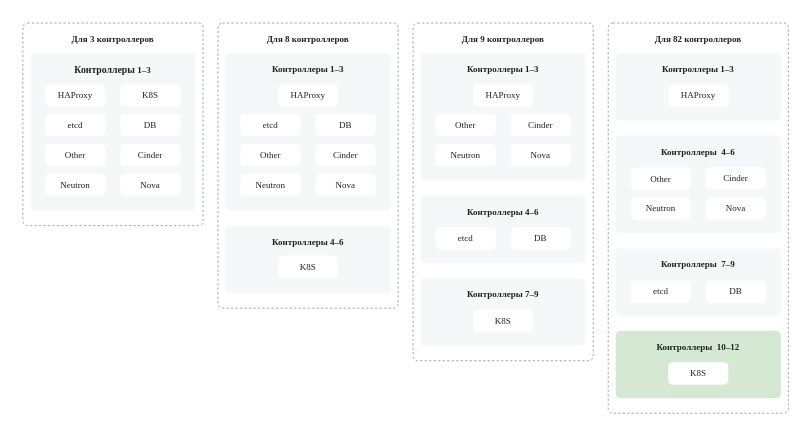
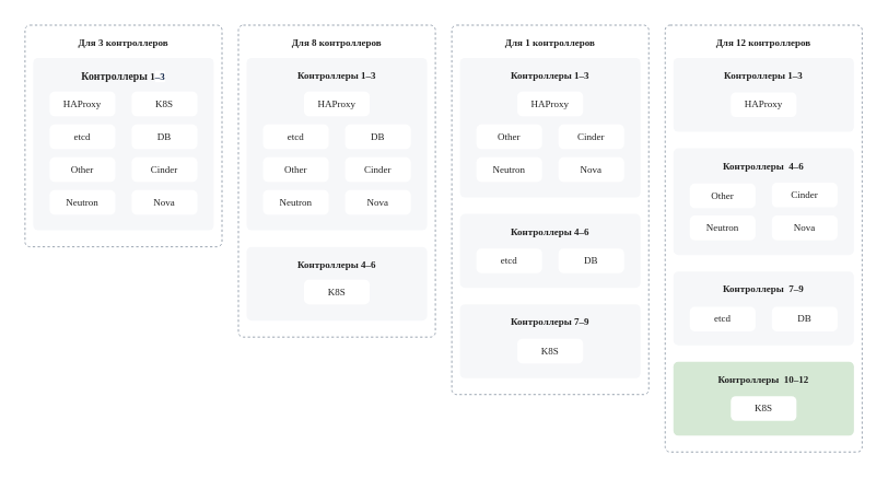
- <mxCell id="4" value="Для 9 контроллеров" style="rounded=1;whiteSpace=wrap;html=1;strokeColor=#7C8A9A;strokeWidth=1;fontColor=#212121;fillColor=none;dashed=1;fontFamily=VK Sans Display;verticalAlign=top;spacing=10;fontStyle=1;arcSize=12;absoluteArcSize=1;" vertex="1" parent="1"><mxGeometry x="550" y="30" width="240" height="450" as="geometry" /></mxCell>
+ <mxCell id="4" value="Для 1 контроллеров" style="rounded=1;whiteSpace=wrap;html=1;strokeColor=#7C8A9A;strokeWidth=1;fontColor=#212121;fillColor=none;dashed=1;fontFamily=VK Sans Display;verticalAlign=top;spacing=10;fontStyle=1;arcSize=12;absoluteArcSize=1;" vertex="1" parent="1"><mxGeometry x="550" y="30" width="240" height="450" as="geometry" /></mxCell>
- <mxCell id="3" value="Для 82 контроллеров" style="rounded=1;whiteSpace=wrap;html=1;strokeColor=#7C8A9A;strokeWidth=1;fontColor=#212121;fillColor=none;dashed=1;fontFamily=VK Sans Display;verticalAlign=top;spacing=10;fontStyle=1;arcSize=12;absoluteArcSize=1;" vertex="1" parent="1"><mxGeometry x="810" y="30" width="240" height="520" as="geometry" /></mxCell>
+ <mxCell id="3" value="Для 12 контроллеров" style="rounded=1;whiteSpace=wrap;html=1;strokeColor=#7C8A9A;strokeWidth=1;fontColor=#212121;fillColor=none;dashed=1;fontFamily=VK Sans Display;verticalAlign=top;spacing=10;fontStyle=1;arcSize=12;absoluteArcSize=1;" vertex="1" parent="1"><mxGeometry x="810" y="30" width="240" height="520" as="geometry" /></mxCell>
